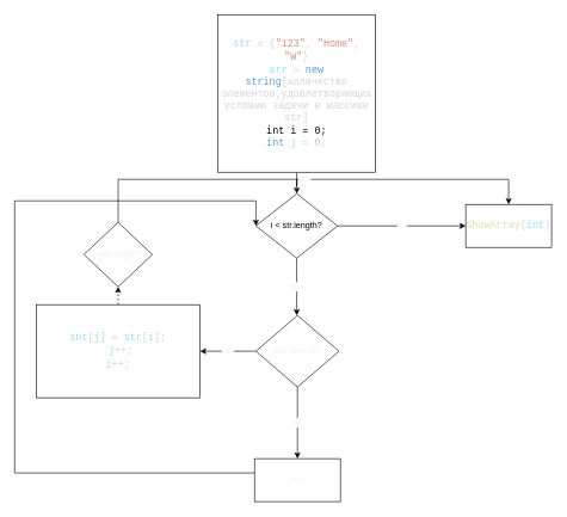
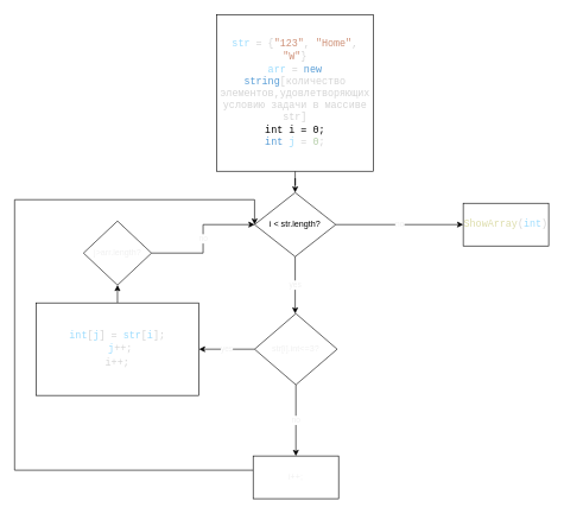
- <mxCell id="15" value="yes" style="edgeStyle=orthogonalEdgeStyle;rounded=0;orthogonalLoop=1;jettySize=auto;html=1;fontColor=#F0F0F0;entryX=0.5;entryY=0;entryDx=0;entryDy=0;" edge="1" parent="1" source="17" target="7"><mxGeometry relative="1" as="geometry"><mxPoint x="280" y="355" as="targetPoint" /><Array as="points"><mxPoint x="165" y="250" /><mxPoint x="710" y="250" /></Array></mxGeometry></mxCell>
+ <mxCell id="16" value="no" style="edgeStyle=orthogonalEdgeStyle;rounded=0;orthogonalLoop=1;jettySize=auto;html=1;fontColor=#F0F0F0;entryX=0;entryY=0.5;entryDx=0;entryDy=0;" edge="1" parent="1" source="17" target="6"><mxGeometry relative="1" as="geometry"><mxPoint x="164.5" y="215" as="targetPoint" /></mxGeometry></mxCell>
- <mxCell id="11" value="" style="edgeStyle=orthogonalEdgeStyle;rounded=0;orthogonalLoop=1;jettySize=auto;html=1;fontColor=#F0F0F0;dashed=1;" edge="1" parent="1" source="12" target="17"><mxGeometry relative="1" as="geometry" /></mxCell>
+ <mxCell id="11" value="" style="edgeStyle=orthogonalEdgeStyle;rounded=0;orthogonalLoop=1;jettySize=auto;html=1;fontColor=#F0F0F0;" edge="1" parent="1" source="12" target="17"><mxGeometry relative="1" as="geometry" /></mxCell>
